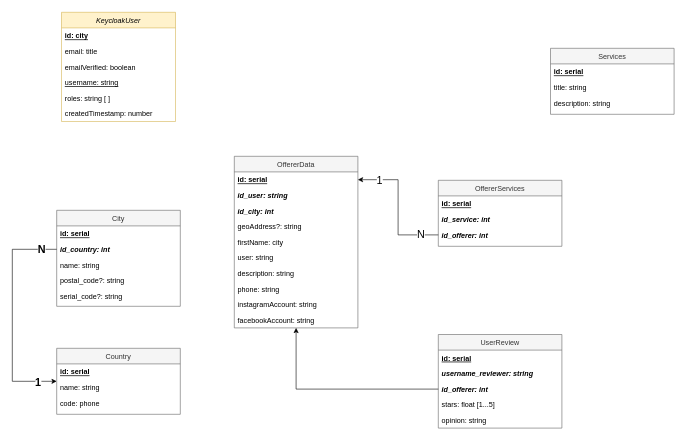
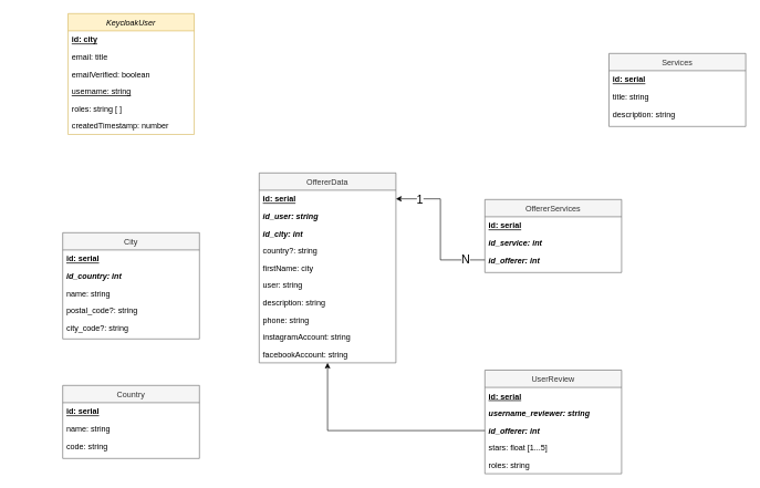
- <mxCell id="17" value="geoAddress?: string" style="text;align=left;verticalAlign=top;spacingLeft=4;spacingRight=4;overflow=hidden;rotatable=0;points=[[0,0.5],[1,0.5]];portConstraint=eastwest;rounded=0;shadow=0;html=0;" vertex="1" parent="13"><mxGeometry y="104" width="206" height="26" as="geometry" /></mxCell>
+ <mxCell id="17" value="country?: string" style="text;align=left;verticalAlign=top;spacingLeft=4;spacingRight=4;overflow=hidden;rotatable=0;points=[[0,0.5],[1,0.5]];portConstraint=eastwest;rounded=0;shadow=0;html=0;" vertex="1" parent="13"><mxGeometry y="104" width="206" height="26" as="geometry" /></mxCell>
- <mxCell id="34" style="edgeStyle=orthogonalEdgeStyle;rounded=0;orthogonalLoop=1;jettySize=auto;html=1;" edge="1" parent="1" source="26" target="30"><mxGeometry relative="1" as="geometry"><Array as="points"><mxPoint x="20" y="415" /><mxPoint x="20" y="635" /></Array></mxGeometry></mxCell>
- <mxCell id="35" value="N" style="edgeLabel;html=1;align=center;verticalAlign=middle;resizable=0;points=[];fontStyle=1;fontSize=18;" vertex="1" connectable="0" parent="34"><mxGeometry x="-0.849" y="4" relative="1" as="geometry"><mxPoint x="2" y="-5" as="offset" /></mxGeometry></mxCell>
- <mxCell id="36" value="1" style="edgeLabel;html=1;align=center;verticalAlign=middle;resizable=0;points=[];fontSize=18;fontFamily=Helvetica;fontColor=default;fontStyle=1" vertex="1" connectable="0" parent="34"><mxGeometry x="0.826" y="-2" relative="1" as="geometry"><mxPoint as="offset" /></mxGeometry></mxCell>
- <mxCell id="29" value="serial_code?: string" style="text;align=left;verticalAlign=top;spacingLeft=4;spacingRight=4;overflow=hidden;rotatable=0;points=[[0,0.5],[1,0.5]];portConstraint=eastwest;fontStyle=0" vertex="1" parent="24"><mxGeometry y="130" width="206" height="26" as="geometry" /></mxCell>
+ <mxCell id="29" value="city_code?: string" style="text;align=left;verticalAlign=top;spacingLeft=4;spacingRight=4;overflow=hidden;rotatable=0;points=[[0,0.5],[1,0.5]];portConstraint=eastwest;fontStyle=0" vertex="1" parent="24"><mxGeometry y="130" width="206" height="26" as="geometry" /></mxCell>
- <mxCell id="33" value="code: phone" style="text;align=left;verticalAlign=top;spacingLeft=4;spacingRight=4;overflow=hidden;rotatable=0;points=[[0,0.5],[1,0.5]];portConstraint=eastwest;rounded=0;shadow=0;html=0;" vertex="1" parent="30"><mxGeometry y="78" width="206" height="26" as="geometry" /></mxCell>
+ <mxCell id="33" value="code: string" style="text;align=left;verticalAlign=top;spacingLeft=4;spacingRight=4;overflow=hidden;rotatable=0;points=[[0,0.5],[1,0.5]];portConstraint=eastwest;rounded=0;shadow=0;html=0;" vertex="1" parent="30"><mxGeometry y="78" width="206" height="26" as="geometry" /></mxCell>
- <mxCell id="49" value="opinion: string" style="text;align=left;verticalAlign=top;spacingLeft=4;spacingRight=4;overflow=hidden;rotatable=0;points=[[0,0.5],[1,0.5]];portConstraint=eastwest;fontStyle=0" vertex="1" parent="44"><mxGeometry y="130" width="206" height="26" as="geometry" /></mxCell>
+ <mxCell id="49" value="roles: string" style="text;align=left;verticalAlign=top;spacingLeft=4;spacingRight=4;overflow=hidden;rotatable=0;points=[[0,0.5],[1,0.5]];portConstraint=eastwest;fontStyle=0" vertex="1" parent="44"><mxGeometry y="130" width="206" height="26" as="geometry" /></mxCell>
